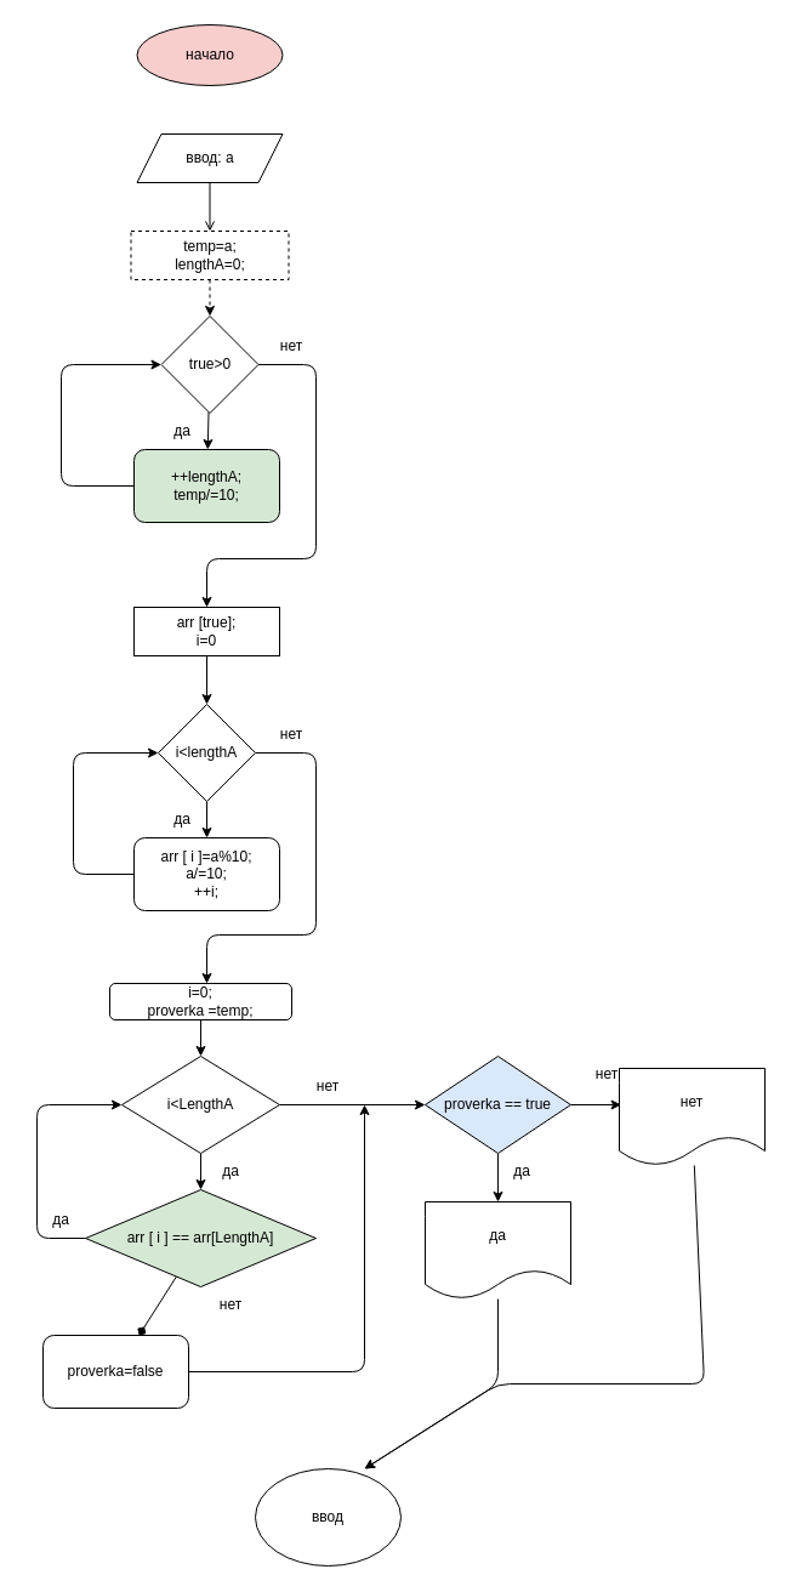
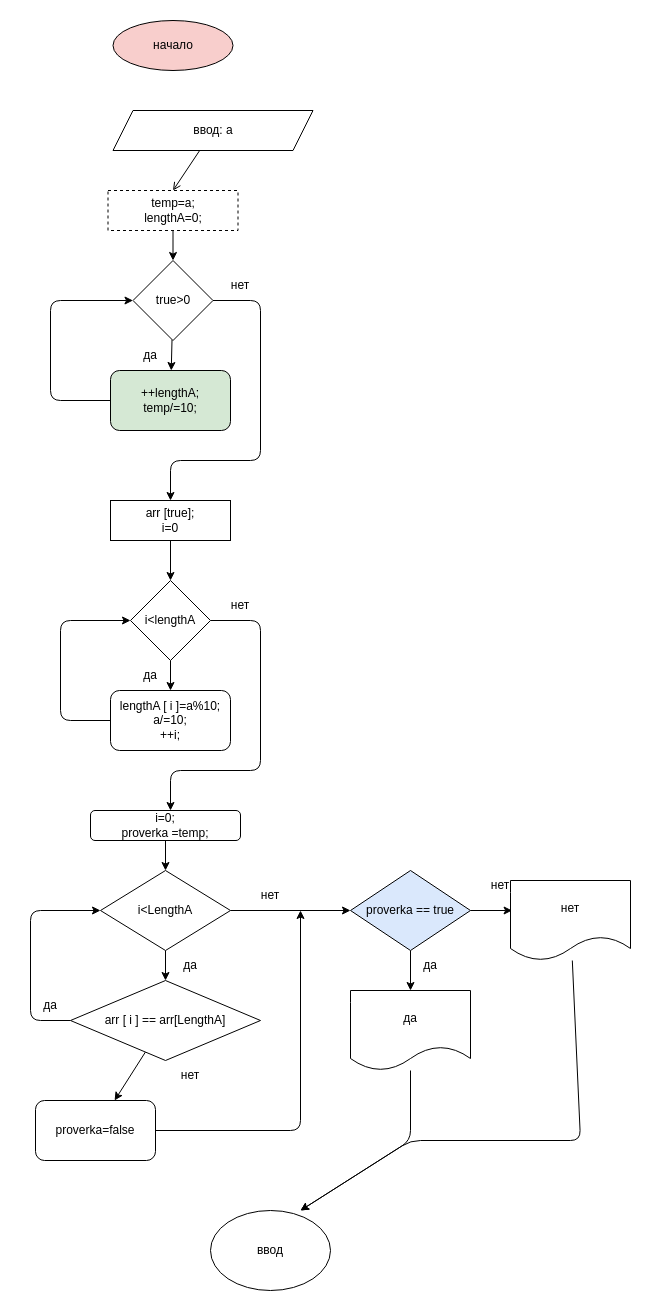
- <mxCell id="4" value="ввод: a" style="shape=parallelogram;perimeter=parallelogramPerimeter;whiteSpace=wrap;html=1;fixedSize=1;" vertex="1" parent="1"><mxGeometry x="112.5" y="110" width="120" height="40" as="geometry" /></mxCell>
+ <mxCell id="4" value="ввод: a" style="shape=parallelogram;perimeter=parallelogramPerimeter;whiteSpace=wrap;html=1;fixedSize=1;" vertex="1" parent="1"><mxGeometry x="112.5" y="110" width="200" height="40" as="geometry" /></mxCell>
- <mxCell id="10" style="edgeStyle=none;html=1;entryX=0.5;entryY=0;entryDx=0;entryDy=0;dashed=1;" edge="1" parent="1" source="11" target="7"><mxGeometry relative="1" as="geometry" /></mxCell>
+ <mxCell id="10" style="edgeStyle=none;html=1;entryX=0.5;entryY=0;entryDx=0;entryDy=0;" edge="1" parent="1" source="11" target="7"><mxGeometry relative="1" as="geometry" /></mxCell>
- <mxCell id="20" value="arr [ i ]=a%10;&lt;br&gt;a/=10;&lt;br&gt;++i;" style="rounded=1;whiteSpace=wrap;html=1;" vertex="1" parent="1"><mxGeometry x="110" y="690" width="120" height="60" as="geometry" /></mxCell>
+ <mxCell id="20" value="lengthA [ i ]=a%10;&lt;br&gt;a/=10;&lt;br&gt;++i;" style="rounded=1;whiteSpace=wrap;html=1;" vertex="1" parent="1"><mxGeometry x="110" y="690" width="120" height="60" as="geometry" /></mxCell>
- <mxCell id="30" value="arr [ i ] == arr[LengthA]" style="rhombus;whiteSpace=wrap;html=1;fillColor=#d5e8d4;" vertex="1" parent="1"><mxGeometry x="70" y="980" width="190" height="80" as="geometry" /></mxCell>
+ <mxCell id="30" value="arr [ i ] == arr[LengthA]" style="rhombus;whiteSpace=wrap;html=1;" vertex="1" parent="1"><mxGeometry x="70" y="980" width="190" height="80" as="geometry" /></mxCell>
- <mxCell id="29" style="edgeStyle=none;html=1;endArrow=diamond;" edge="1" parent="1" source="30" target="32"><mxGeometry relative="1" as="geometry" /></mxCell>
+ <mxCell id="29" style="edgeStyle=none;html=1;" edge="1" parent="1" source="30" target="32"><mxGeometry relative="1" as="geometry" /></mxCell>
